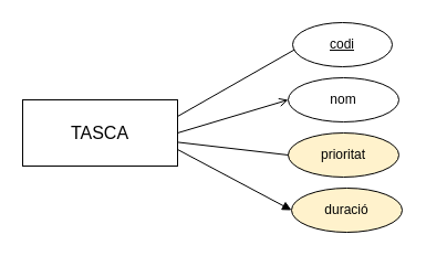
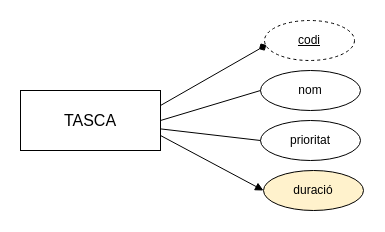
- <mxCell id="3" value="&lt;u&gt;codi&lt;/u&gt;" style="ellipse;whiteSpace=wrap;html=1;" parent="1" vertex="1"><mxGeometry x="264" y="20" width="90" height="40" as="geometry" /></mxCell>
+ <mxCell id="3" value="&lt;u&gt;codi&lt;/u&gt;" style="ellipse;whiteSpace=wrap;html=1;dashed=1;" parent="1" vertex="1"><mxGeometry x="264" y="20" width="90" height="40" as="geometry" /></mxCell>
- <mxCell id="4" value="" style="endArrow=none;html=1;rounded=0;exitX=1;exitY=0.25;exitDx=0;exitDy=0;entryX=0.02;entryY=0.612;entryDx=0;entryDy=0;entryPerimeter=0;" parent="1" source="2" target="3" edge="1"><mxGeometry width="50" height="50" relative="1" as="geometry"><mxPoint x="300" y="160" as="sourcePoint" /><mxPoint x="350" y="110" as="targetPoint" /></mxGeometry></mxCell>
+ <mxCell id="4" value="" style="endArrow=diamond;html=1;rounded=0;exitX=1;exitY=0.25;exitDx=0;exitDy=0;entryX=0.02;entryY=0.612;entryDx=0;entryDy=0;entryPerimeter=0;" parent="1" source="2" target="3" edge="1"><mxGeometry width="50" height="50" relative="1" as="geometry"><mxPoint x="300" y="160" as="sourcePoint" /><mxPoint x="350" y="110" as="targetPoint" /></mxGeometry></mxCell>
- <mxCell id="6" value="" style="endArrow=open;html=1;rounded=0;exitX=1;exitY=0.5;exitDx=0;exitDy=0;entryX=0;entryY=0.5;entryDx=0;entryDy=0;" parent="1" source="2" target="5" edge="1"><mxGeometry width="50" height="50" relative="1" as="geometry"><mxPoint x="300" y="160" as="sourcePoint" /><mxPoint x="350" y="110" as="targetPoint" /></mxGeometry></mxCell>
+ <mxCell id="6" value="" style="endArrow=none;html=1;rounded=0;exitX=1;exitY=0.5;exitDx=0;exitDy=0;entryX=0;entryY=0.5;entryDx=0;entryDy=0;" parent="1" source="2" target="5" edge="1"><mxGeometry width="50" height="50" relative="1" as="geometry"><mxPoint x="300" y="160" as="sourcePoint" /><mxPoint x="350" y="110" as="targetPoint" /></mxGeometry></mxCell>
- <mxCell id="7" value="prioritat" style="ellipse;whiteSpace=wrap;html=1;fillColor=#fff2cc;" parent="1" vertex="1"><mxGeometry x="260" y="120" width="100" height="40" as="geometry" /></mxCell>
+ <mxCell id="7" value="prioritat" style="ellipse;whiteSpace=wrap;html=1;" parent="1" vertex="1"><mxGeometry x="260" y="120" width="100" height="40" as="geometry" /></mxCell>
